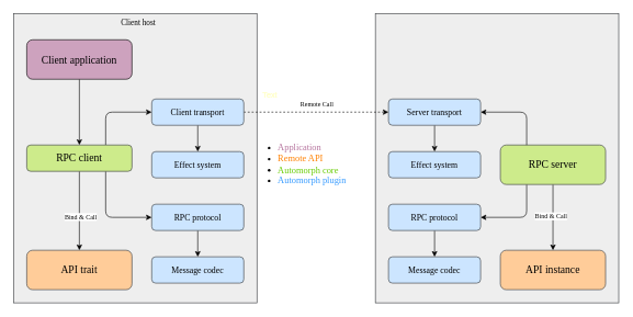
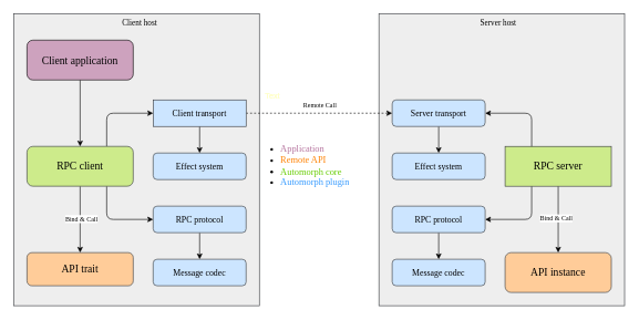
+ <mxCell id="39" value="&lt;font color=&quot;#000000&quot;&gt;&lt;font face=&quot;Verdana&quot;&gt;Server host&lt;/font&gt;&lt;br&gt;&lt;/font&gt;" style="text;html=1;strokeColor=none;fillColor=none;align=center;verticalAlign=middle;whiteSpace=wrap;rounded=0;fontColor=#FFFFCC;" parent="1" vertex="1"><mxGeometry x="710" y="20" width="80" height="30" as="geometry" /></mxCell>
- <mxCell id="34" value="&lt;font style=&quot;font-size: 13px&quot;&gt;Client transport&lt;/font&gt;" style="rounded=1;whiteSpace=wrap;html=1;fillColor=#cce5ff;strokeColor=#36393d;fontFamily=Verdana;fontSize=13;" parent="1" vertex="1"><mxGeometry x="230" y="150" width="140" height="40" as="geometry" /></mxCell>
+ <mxCell id="34" value="&lt;font style=&quot;font-size: 13px&quot;&gt;Client transport&lt;/font&gt;" style="whiteSpace=wrap;html=1;fillColor=#cce5ff;strokeColor=#36393d;fontFamily=Verdana;fontSize=13;rounded=0;" parent="1" vertex="1"><mxGeometry x="230" y="150" width="140" height="40" as="geometry" /></mxCell>
- <mxCell id="9" value="&lt;font style=&quot;font-size: 16px&quot;&gt;RPC client&lt;/font&gt;" style="rounded=1;whiteSpace=wrap;html=1;fillColor=#cdeb8b;strokeColor=#36393d;fontFamily=Verdana;fontSize=16;" parent="1" vertex="1"><mxGeometry x="40" y="220" width="160" height="40" as="geometry" /></mxCell>
+ <mxCell id="9" value="&lt;font style=&quot;font-size: 16px&quot;&gt;RPC client&lt;/font&gt;" style="rounded=1;whiteSpace=wrap;html=1;fillColor=#cdeb8b;strokeColor=#36393d;fontFamily=Verdana;fontSize=16;" parent="1" vertex="1"><mxGeometry x="40" y="220" width="160" height="60" as="geometry" /></mxCell>
- <mxCell id="12" value="&lt;font style=&quot;font-size: 16px&quot;&gt;RPC server&lt;/font&gt;" style="rounded=1;whiteSpace=wrap;html=1;fillColor=#cdeb8b;strokeColor=#36393d;fontFamily=Verdana;fontSize=16;" parent="1" vertex="1"><mxGeometry x="760" y="220" width="160" height="60" as="geometry" /></mxCell>
+ <mxCell id="12" value="&lt;font style=&quot;font-size: 16px&quot;&gt;RPC server&lt;/font&gt;" style="whiteSpace=wrap;html=1;fillColor=#cdeb8b;strokeColor=#36393d;fontFamily=Verdana;fontSize=16;rounded=0;" parent="1" vertex="1"><mxGeometry x="760" y="220" width="160" height="60" as="geometry" /></mxCell>
- <mxCell id="20" value="&lt;font style=&quot;font-size: 16px&quot;&gt;API trait&lt;/font&gt;" style="rounded=1;whiteSpace=wrap;html=1;fillColor=#ffcc99;strokeColor=#36393d;fontFamily=Verdana;fontSize=16;" parent="1" vertex="1"><mxGeometry x="40" y="380" width="160" height="60" as="geometry" /></mxCell>
+ <mxCell id="20" value="&lt;font style=&quot;font-size: 16px&quot;&gt;API trait&lt;/font&gt;" style="rounded=1;whiteSpace=wrap;html=1;fillColor=#ffcc99;strokeColor=#36393d;fontFamily=Verdana;fontSize=16;" parent="1" vertex="1"><mxGeometry x="40" y="380" width="160" height="50" as="geometry" /></mxCell>
